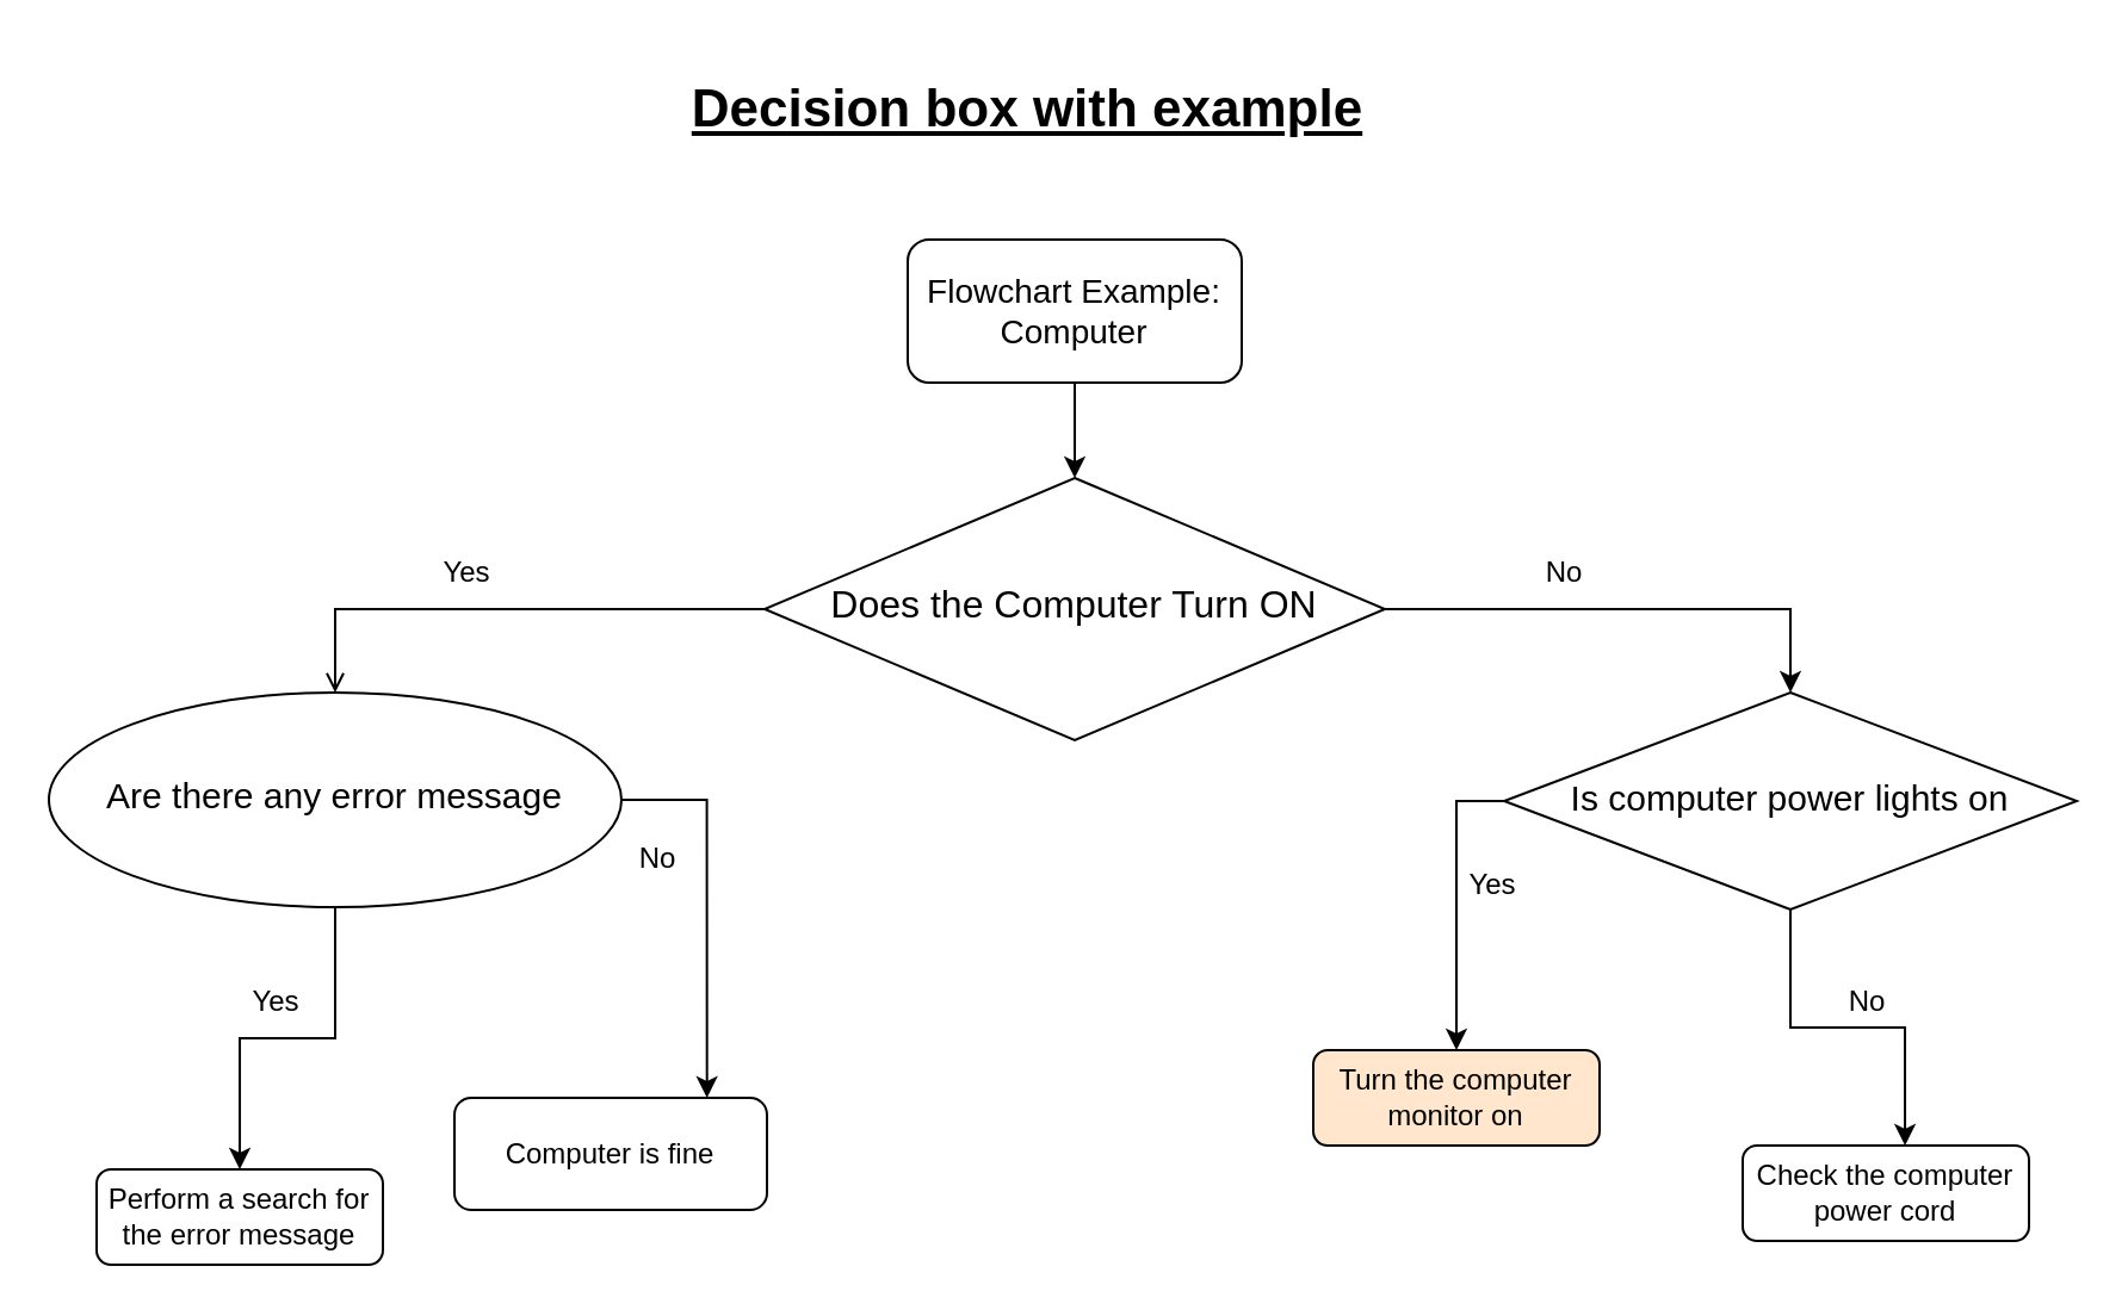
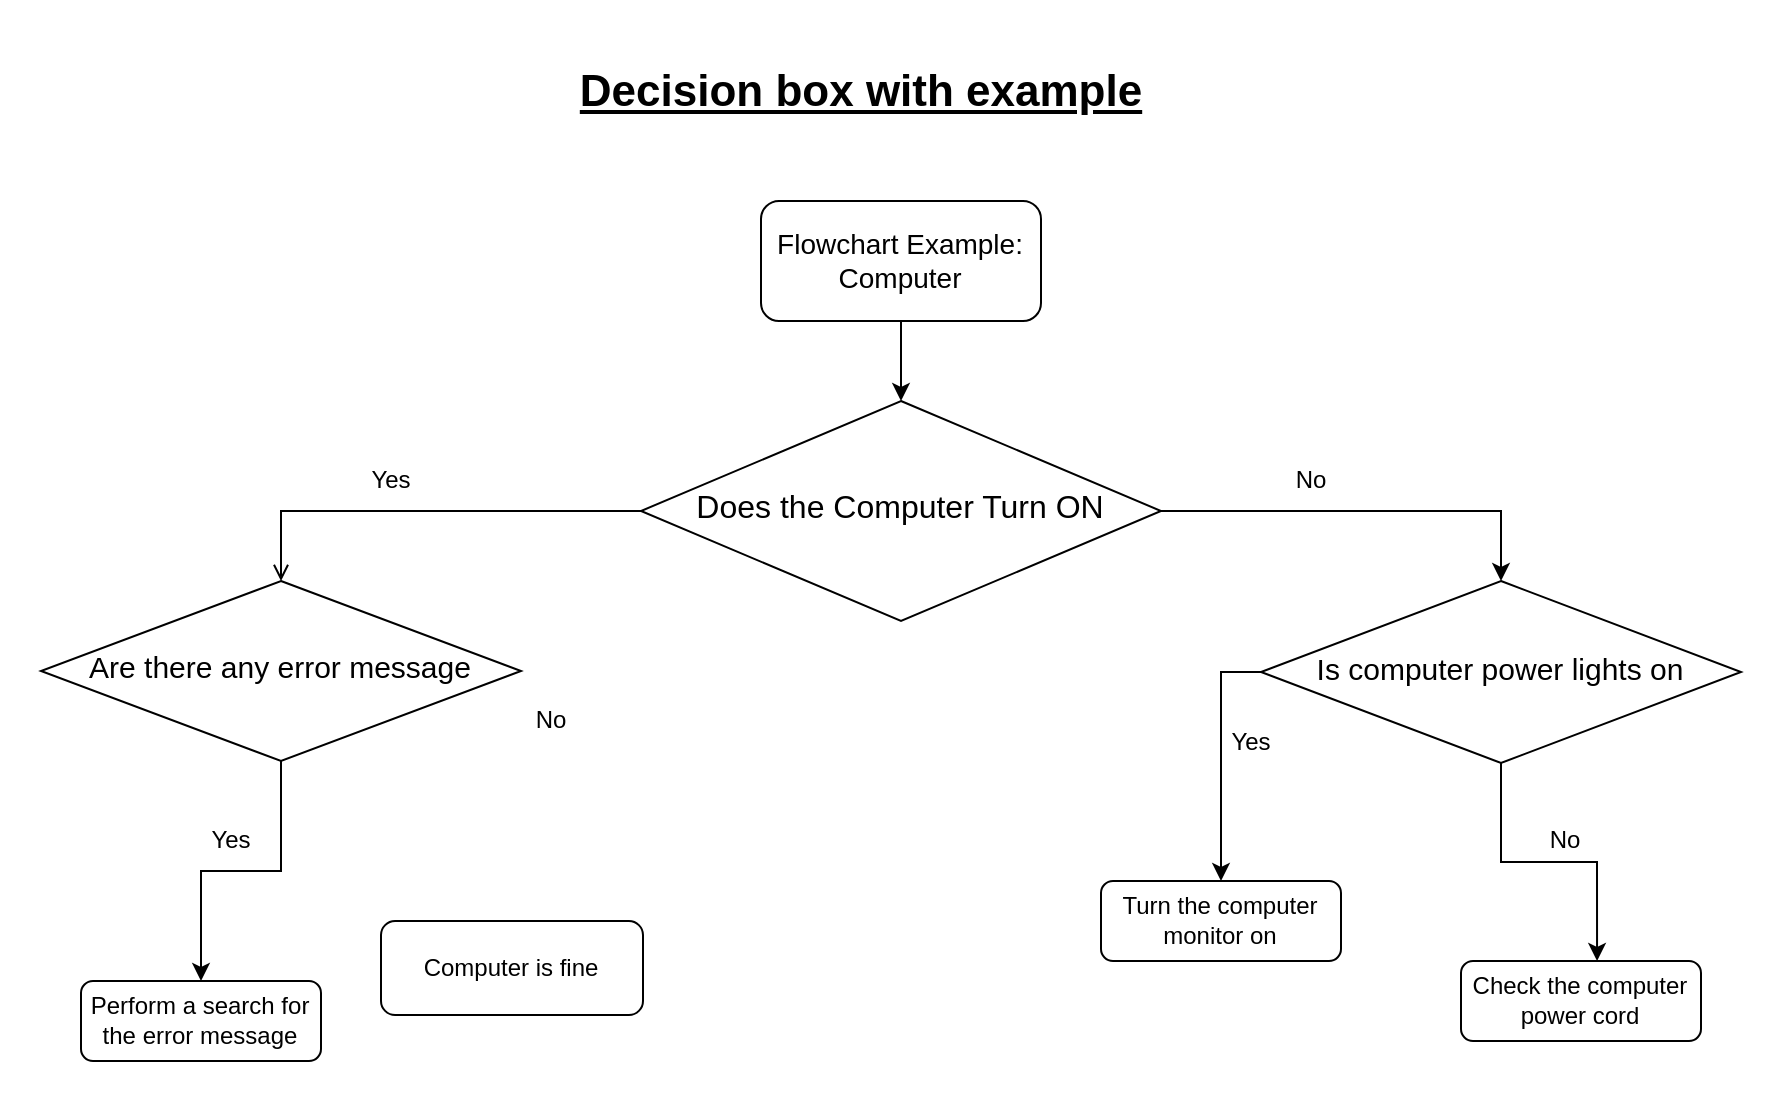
- <mxCell id="6" value="&lt;font style=&quot;font-size: 15px&quot;&gt;Are there any error message&lt;/font&gt;" style="ellipse;whiteSpace=wrap;html=1;shadow=0;fontFamily=Helvetica;fontSize=12;align=center;strokeWidth=1;spacing=6;spacingTop=-4;" parent="1" vertex="1"><mxGeometry x="20" y="290" width="240" height="90" as="geometry" /></mxCell>
+ <mxCell id="6" value="&lt;font style=&quot;font-size: 15px&quot;&gt;Are there any error message&lt;/font&gt;" style="rhombus;whiteSpace=wrap;html=1;shadow=0;fontFamily=Helvetica;fontSize=12;align=center;strokeWidth=1;spacing=6;spacingTop=-4;" parent="1" vertex="1"><mxGeometry x="20" y="290" width="240" height="90" as="geometry" /></mxCell>
- <mxCell id="4" style="edgeStyle=orthogonalEdgeStyle;rounded=0;orthogonalLoop=1;jettySize=auto;html=1;exitX=1;exitY=0.5;exitDx=0;exitDy=0;entryX=0.808;entryY=0;entryDx=0;entryDy=0;entryPerimeter=0;" edge="1" parent="1" source="6" target="13"><mxGeometry relative="1" as="geometry" /></mxCell>
- <mxCell id="14" value="Turn the computer monitor on" style="rounded=1;whiteSpace=wrap;html=1;fontSize=12;glass=0;strokeWidth=1;shadow=0;fillColor=#ffe6cc;" vertex="1" parent="1"><mxGeometry x="550" y="440" width="120" height="40" as="geometry" /></mxCell>
+ <mxCell id="14" value="Turn the computer monitor on" style="rounded=1;whiteSpace=wrap;html=1;fontSize=12;glass=0;strokeWidth=1;shadow=0;" vertex="1" parent="1"><mxGeometry x="550" y="440" width="120" height="40" as="geometry" /></mxCell>
